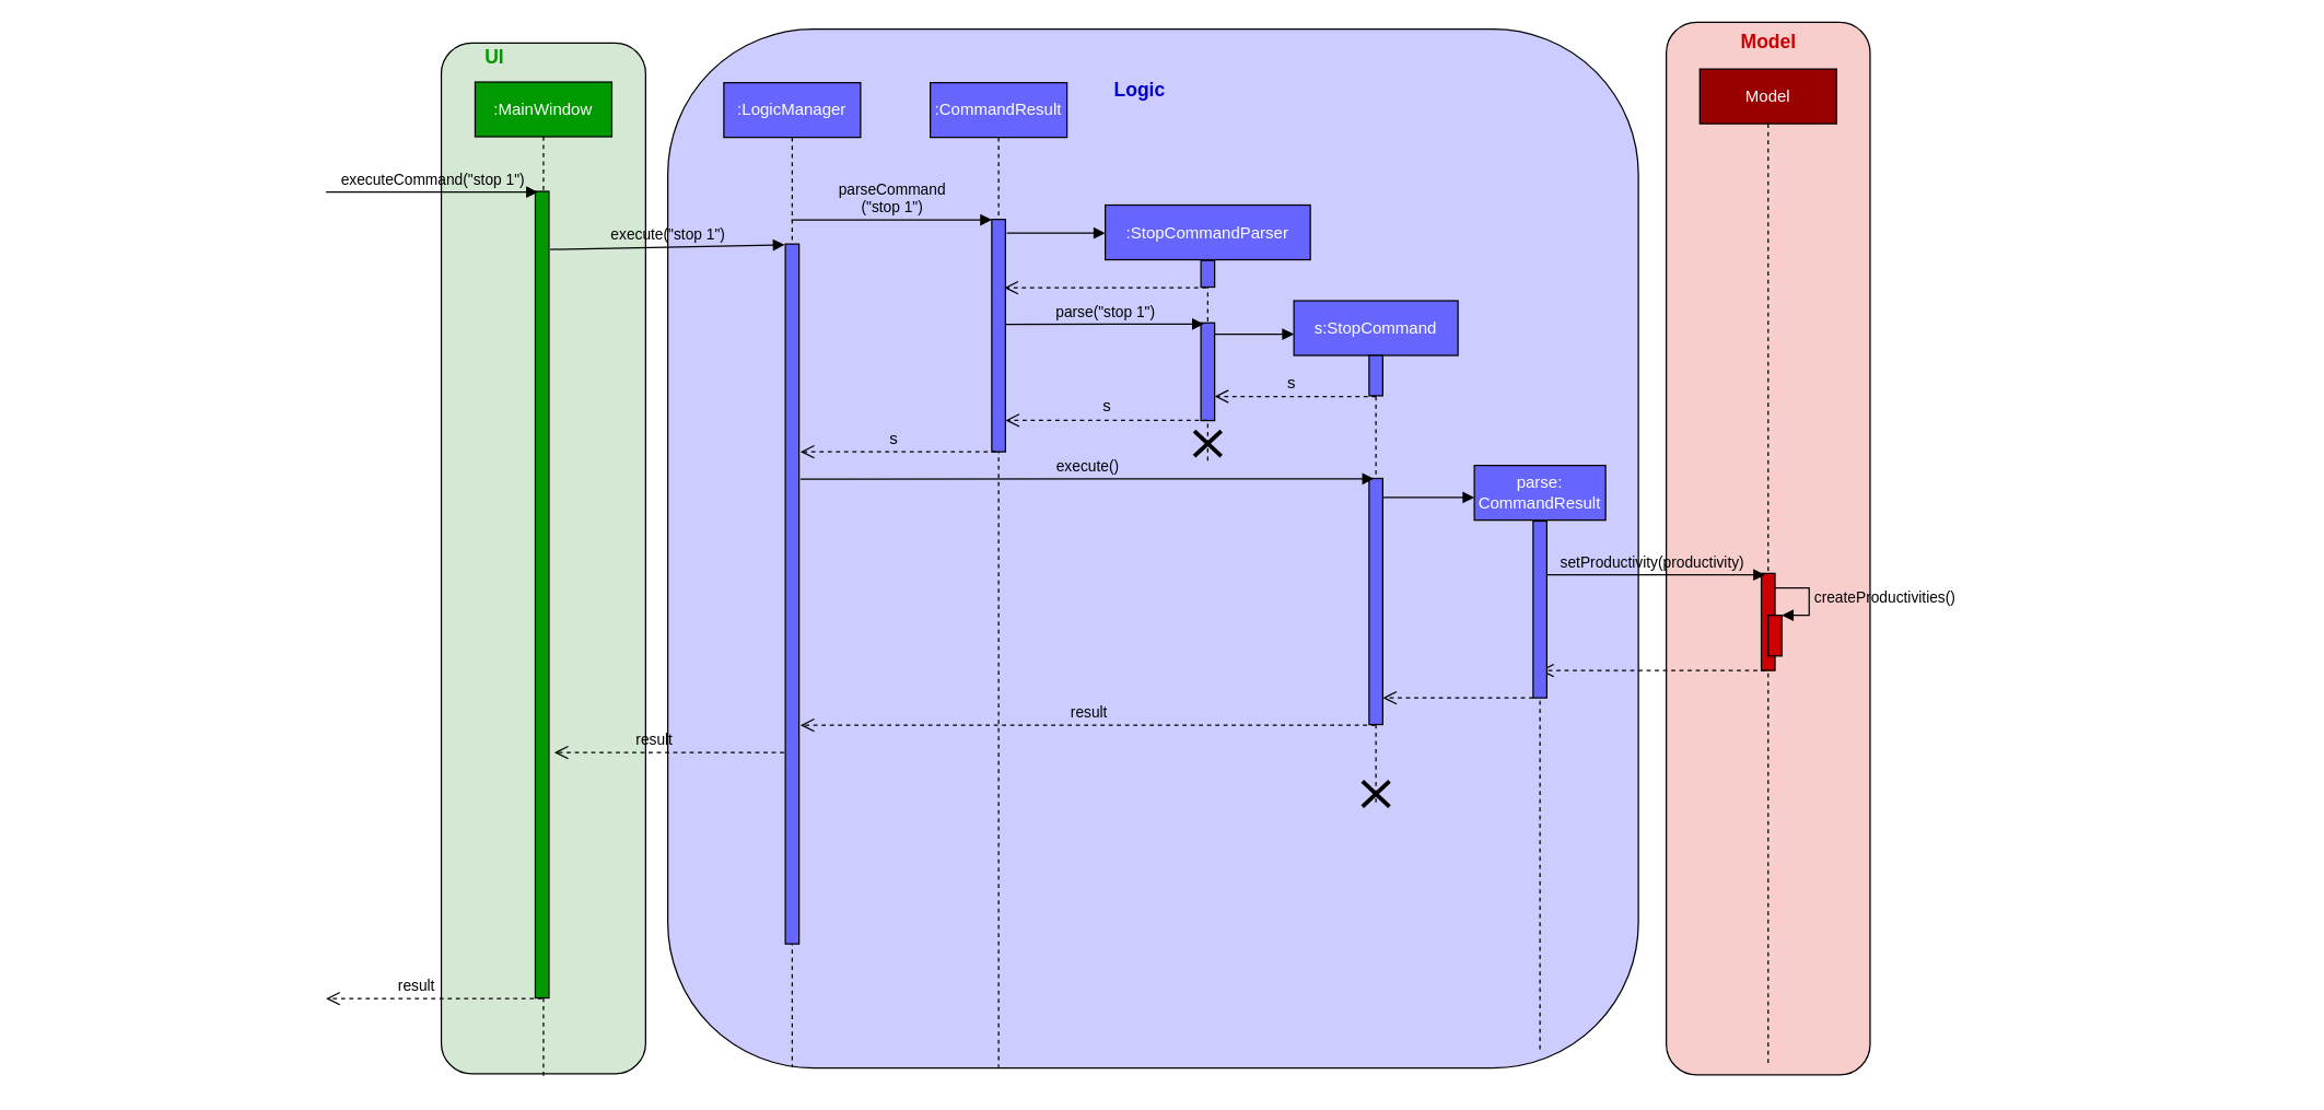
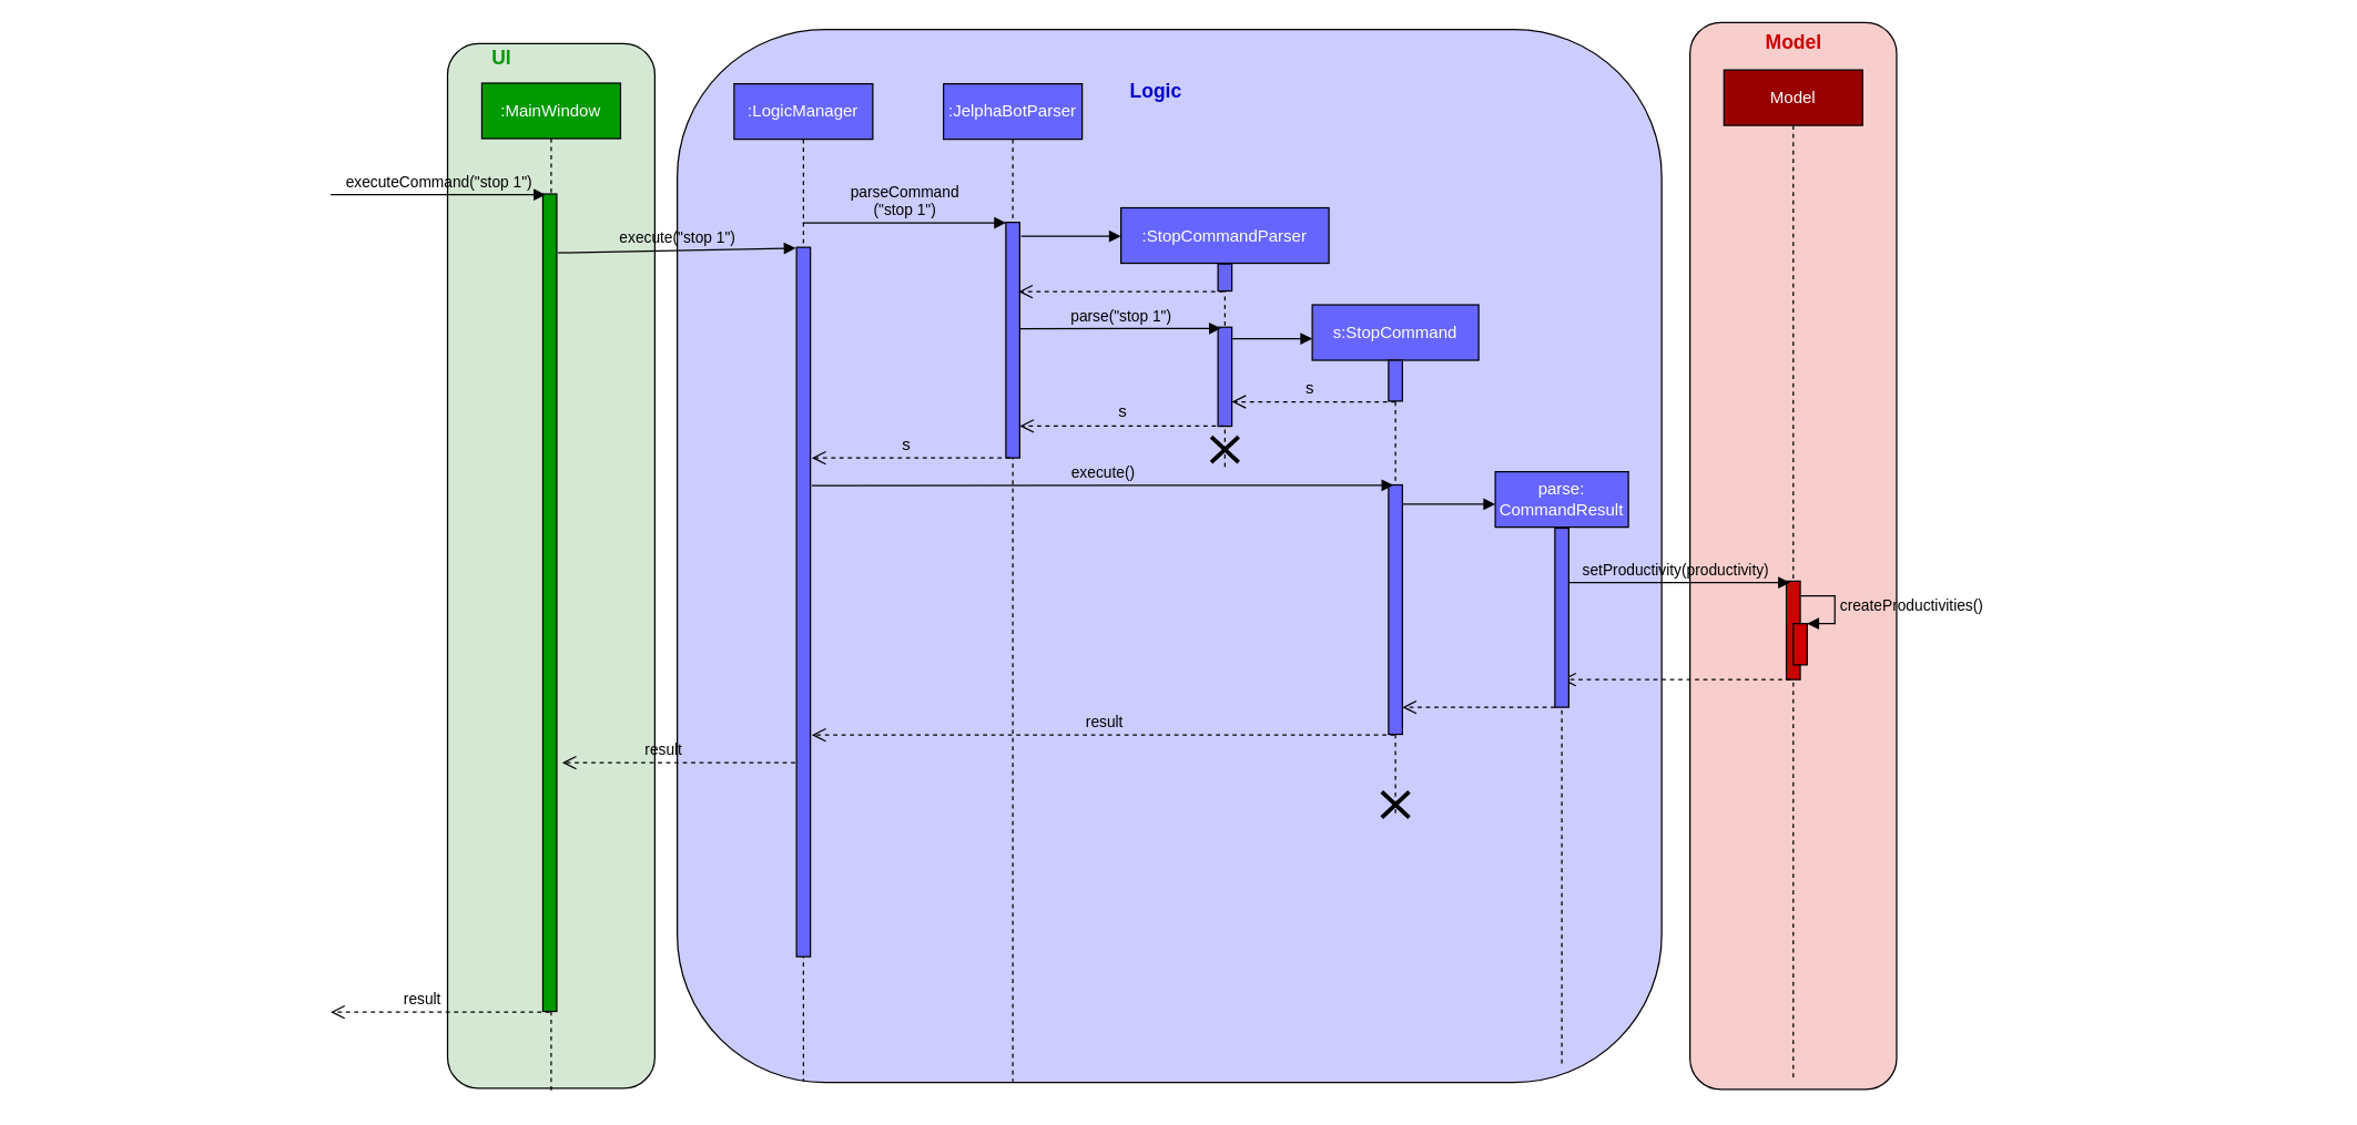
- <mxCell id="12" value="&lt;font color=&quot;#ffffff&quot;&gt;:CommandResult&lt;/font&gt;" style="shape=umlLifeline;perimeter=lifelinePerimeter;whiteSpace=wrap;html=1;container=1;collapsible=0;recursiveResize=0;outlineConnect=0;shadow=0;fillColor=#6666FF;" parent="1" vertex="1"><mxGeometry x="680" y="60" width="100" height="720" as="geometry" /></mxCell>
+ <mxCell id="12" value="&lt;font color=&quot;#ffffff&quot;&gt;:JelphaBotParser&lt;/font&gt;" style="shape=umlLifeline;perimeter=lifelinePerimeter;whiteSpace=wrap;html=1;container=1;collapsible=0;recursiveResize=0;outlineConnect=0;shadow=0;fillColor=#6666FF;" parent="1" vertex="1"><mxGeometry x="680" y="60" width="100" height="720" as="geometry" /></mxCell>
